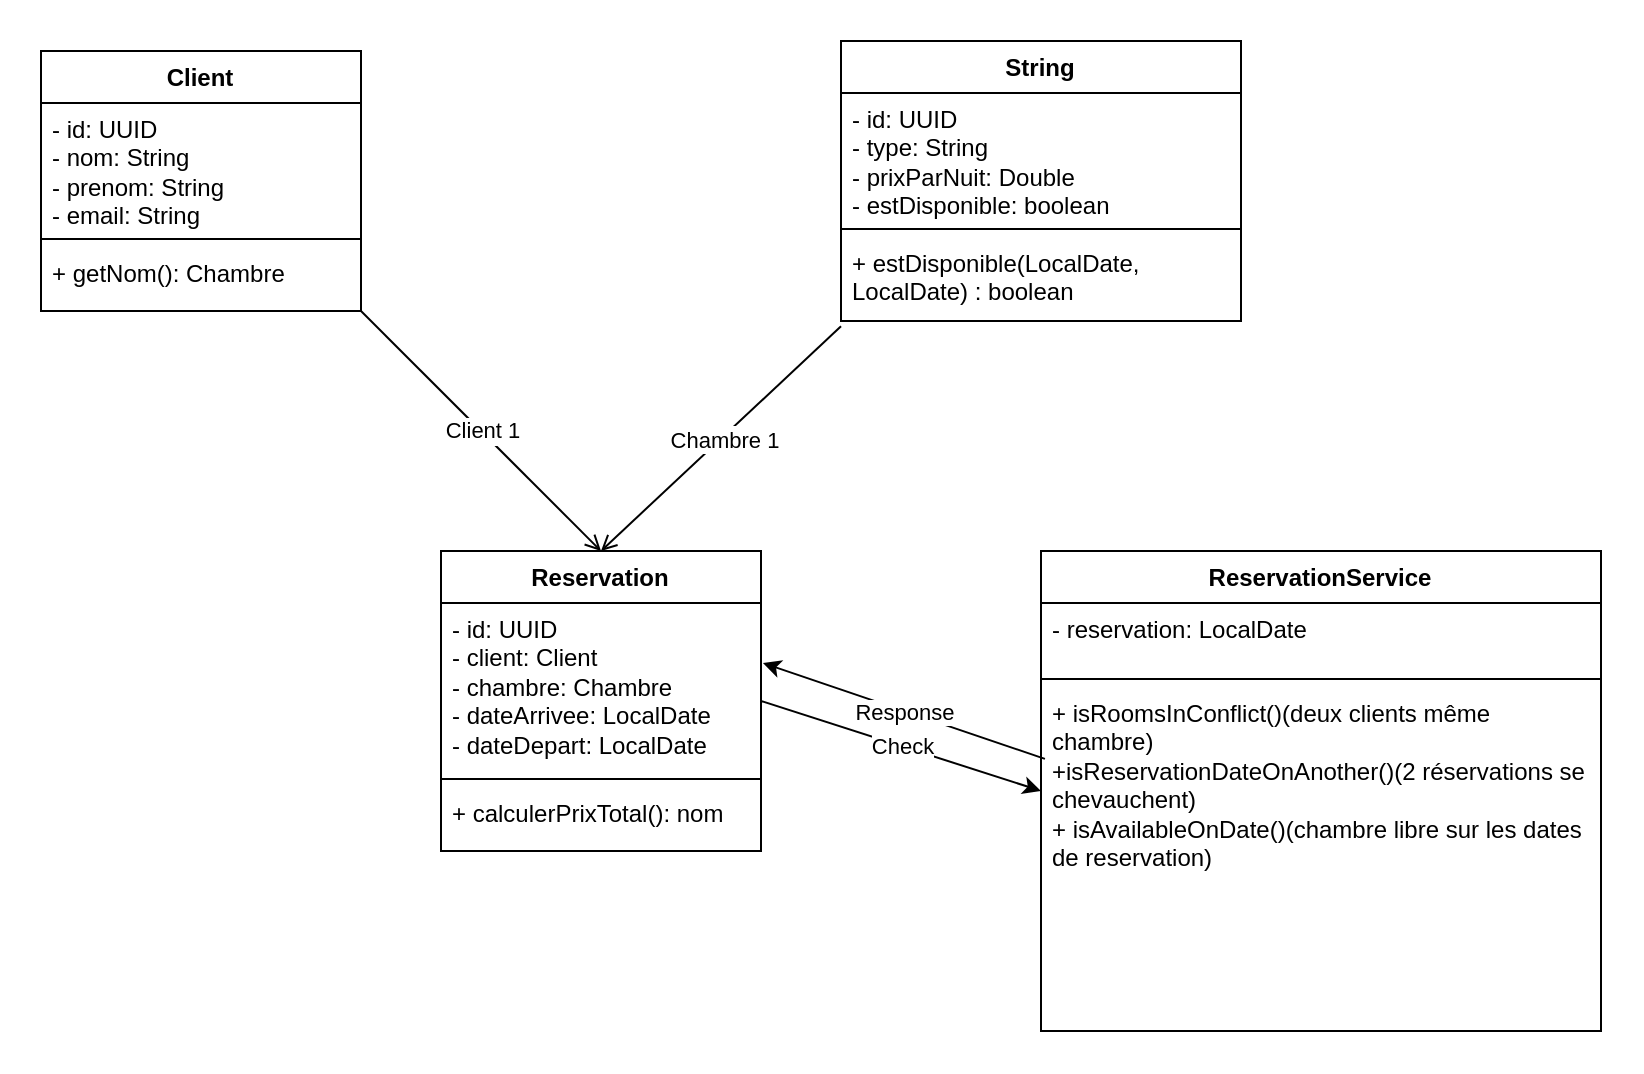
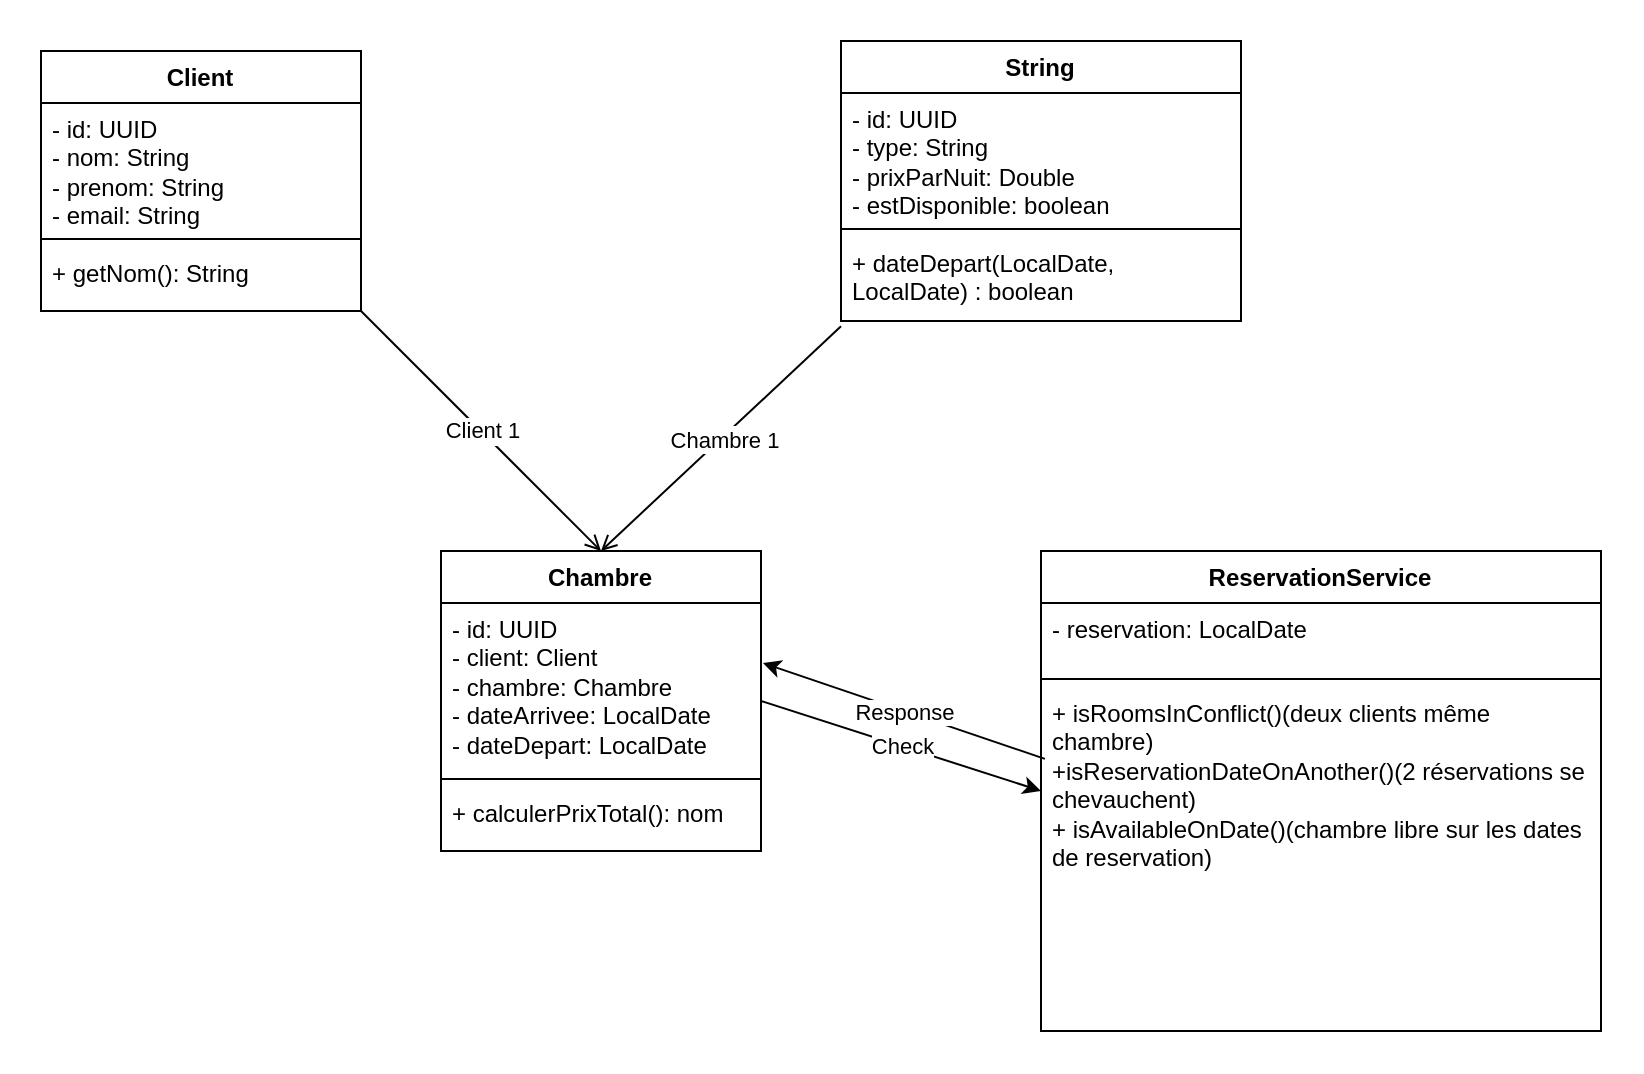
- <mxCell id="5" value="+ getNom(): Chambre" style="text;strokeColor=none;fillColor=none;align=left;verticalAlign=top;spacingLeft=4;spacingRight=4;overflow=hidden;rotatable=0;points=[[0,0.5],[1,0.5]];portConstraint=eastwest;whiteSpace=wrap;html=1;" parent="2" vertex="1"><mxGeometry y="98" width="160" height="32" as="geometry" /></mxCell>
+ <mxCell id="5" value="+ getNom(): String" style="text;strokeColor=none;fillColor=none;align=left;verticalAlign=top;spacingLeft=4;spacingRight=4;overflow=hidden;rotatable=0;points=[[0,0.5],[1,0.5]];portConstraint=eastwest;whiteSpace=wrap;html=1;" parent="2" vertex="1"><mxGeometry y="98" width="160" height="32" as="geometry" /></mxCell>
- <mxCell id="9" value="+ estDisponible(LocalDate, LocalDate) : boolean" style="text;strokeColor=none;fillColor=none;align=left;verticalAlign=top;spacingLeft=4;spacingRight=4;overflow=hidden;rotatable=0;points=[[0,0.5],[1,0.5]];portConstraint=eastwest;whiteSpace=wrap;html=1;" parent="6" vertex="1"><mxGeometry y="98" width="200" height="42" as="geometry" /></mxCell>
+ <mxCell id="9" value="+ dateDepart(LocalDate, LocalDate) : boolean" style="text;strokeColor=none;fillColor=none;align=left;verticalAlign=top;spacingLeft=4;spacingRight=4;overflow=hidden;rotatable=0;points=[[0,0.5],[1,0.5]];portConstraint=eastwest;whiteSpace=wrap;html=1;" parent="6" vertex="1"><mxGeometry y="98" width="200" height="42" as="geometry" /></mxCell>
- <mxCell id="10" value="Reservation" style="swimlane;fontStyle=1;align=center;verticalAlign=top;childLayout=stackLayout;horizontal=1;startSize=26;horizontalStack=0;resizeParent=1;resizeParentMax=0;resizeLast=0;collapsible=1;marginBottom=0;whiteSpace=wrap;html=1;" parent="1" vertex="1"><mxGeometry x="220" y="275" width="160" height="150" as="geometry" /></mxCell>
+ <mxCell id="10" value="Chambre" style="swimlane;fontStyle=1;align=center;verticalAlign=top;childLayout=stackLayout;horizontal=1;startSize=26;horizontalStack=0;resizeParent=1;resizeParentMax=0;resizeLast=0;collapsible=1;marginBottom=0;whiteSpace=wrap;html=1;" parent="1" vertex="1"><mxGeometry x="220" y="275" width="160" height="150" as="geometry" /></mxCell>
